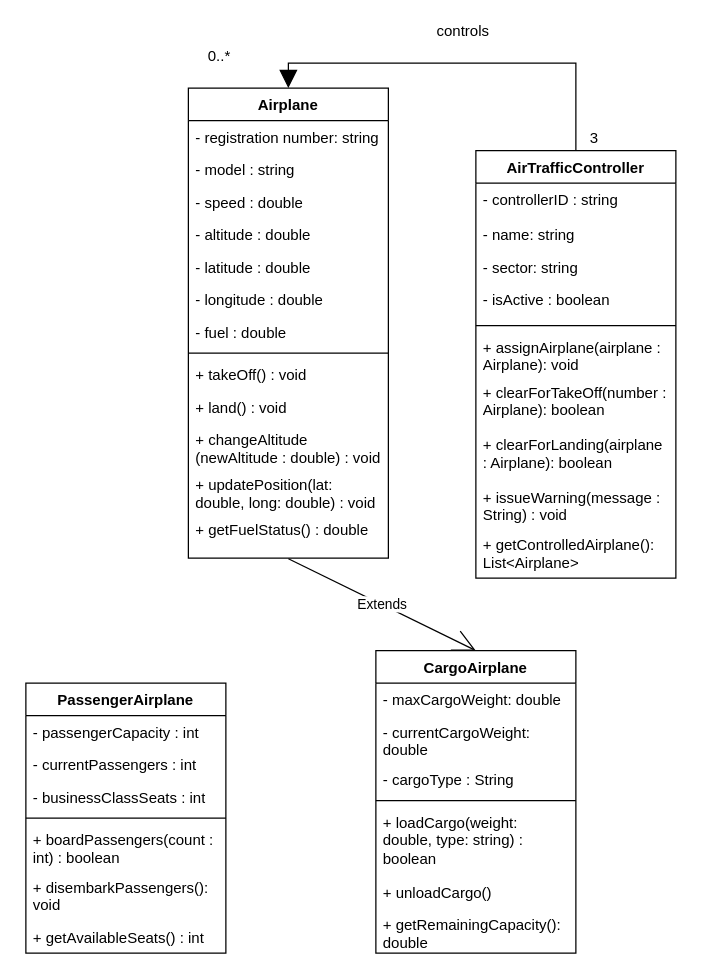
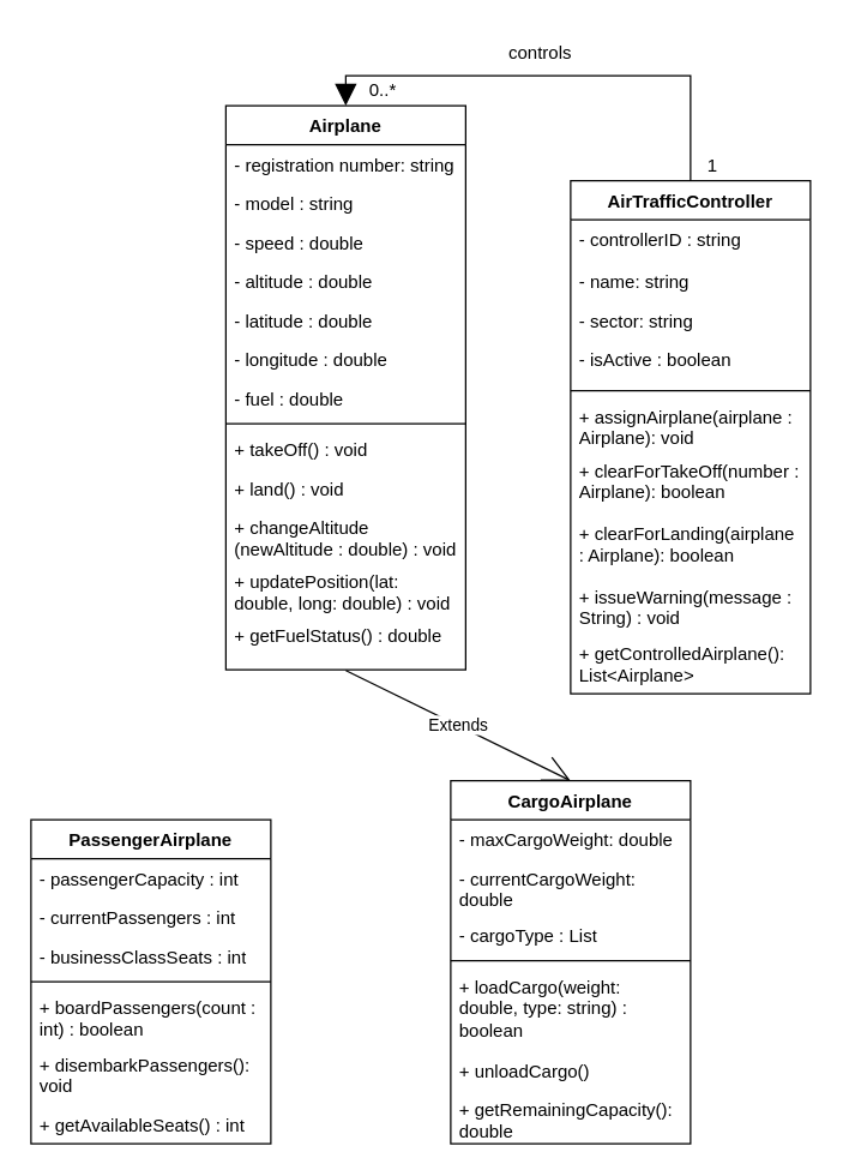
- <mxCell id="45" value="controls" style="text;html=1;whiteSpace=wrap;strokeColor=none;fillColor=none;align=center;verticalAlign=middle;rounded=0;" vertex="1" parent="1"><mxGeometry x="340" y="10" width="60" height="30" as="geometry" /></mxCell>
+ <mxCell id="45" value="controls" style="text;html=1;whiteSpace=wrap;strokeColor=none;fillColor=none;align=center;verticalAlign=middle;rounded=0;" vertex="1" parent="1"><mxGeometry x="330" y="20" width="60" height="30" as="geometry" /></mxCell>
- <mxCell id="47" value="0..*" style="text;html=1;whiteSpace=wrap;strokeColor=none;fillColor=none;align=center;verticalAlign=middle;rounded=0;" vertex="1" parent="1"><mxGeometry x="160" y="35" width="30" height="20" as="geometry" /></mxCell>
+ <mxCell id="47" value="0..*" style="text;html=1;whiteSpace=wrap;strokeColor=none;fillColor=none;align=center;verticalAlign=middle;rounded=0;" vertex="1" parent="1"><mxGeometry x="240" y="50" width="30" height="20" as="geometry" /></mxCell>
- <mxCell id="46" value="3" style="text;html=1;whiteSpace=wrap;strokeColor=none;fillColor=none;align=center;verticalAlign=middle;rounded=0;" vertex="1" parent="1"><mxGeometry x="460" y="100" width="30" height="20" as="geometry" /></mxCell>
+ <mxCell id="46" value="1" style="text;html=1;whiteSpace=wrap;strokeColor=none;fillColor=none;align=center;verticalAlign=middle;rounded=0;" vertex="1" parent="1"><mxGeometry x="460" y="100" width="30" height="20" as="geometry" /></mxCell>
- <mxCell id="38" value="- cargoType : String" style="text;strokeColor=none;fillColor=none;align=left;verticalAlign=top;spacingLeft=4;spacingRight=4;overflow=hidden;rotatable=0;points=[[0,0.5],[1,0.5]];portConstraint=eastwest;whiteSpace=wrap;html=1;" vertex="1" parent="35"><mxGeometry y="90" width="160" height="26" as="geometry" /></mxCell>
+ <mxCell id="38" value="- cargoType : List" style="text;strokeColor=none;fillColor=none;align=left;verticalAlign=top;spacingLeft=4;spacingRight=4;overflow=hidden;rotatable=0;points=[[0,0.5],[1,0.5]];portConstraint=eastwest;whiteSpace=wrap;html=1;" vertex="1" parent="35"><mxGeometry y="90" width="160" height="26" as="geometry" /></mxCell>
